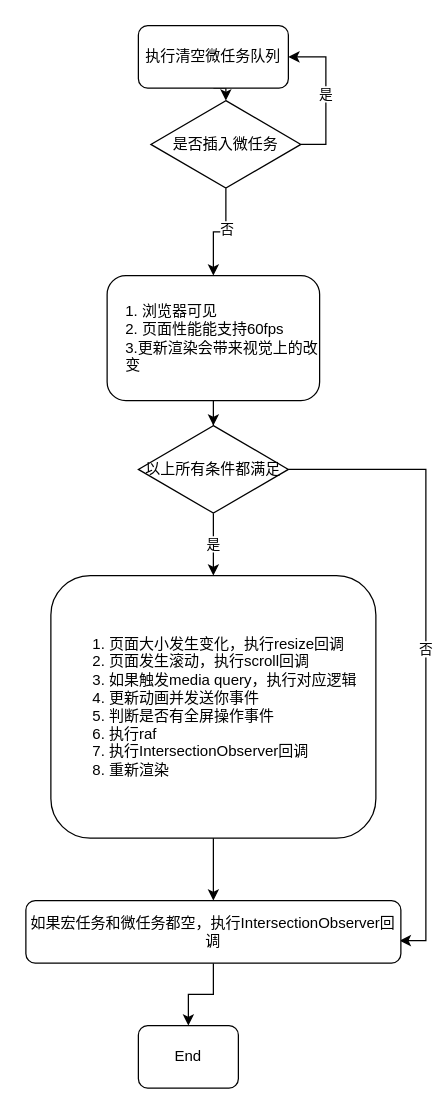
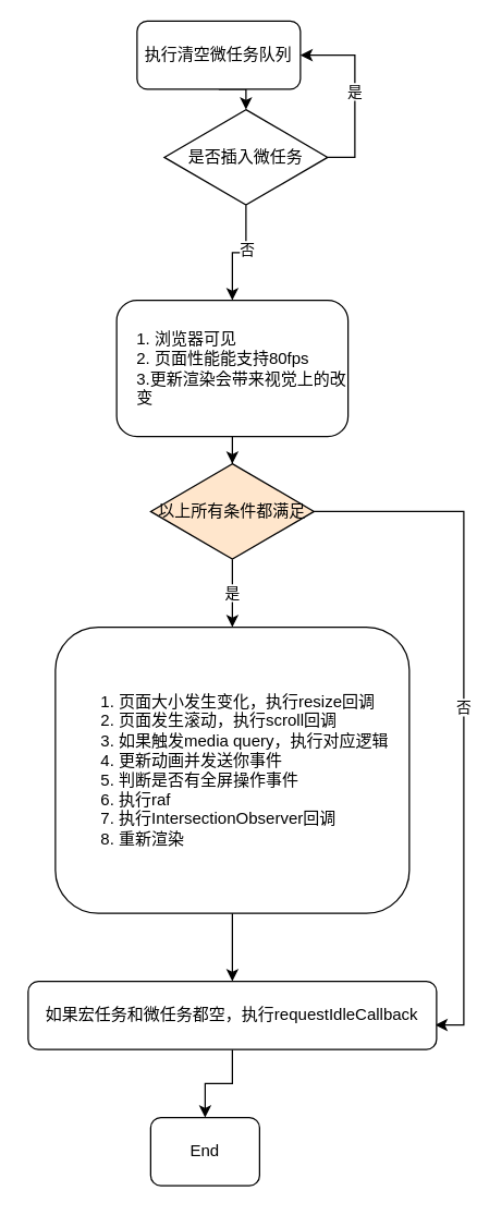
- <mxCell id="3" value="&lt;span&gt;执行清空微任务队列&lt;br&gt;&lt;/span&gt;" style="rounded=1;whiteSpace=wrap;html=1;" parent="1" vertex="1"><mxGeometry x="110" y="20" width="120" height="50" as="geometry" /></mxCell>
+ <mxCell id="3" value="&lt;span&gt;执行清空微任务队列&lt;br&gt;&lt;/span&gt;" style="rounded=1;whiteSpace=wrap;html=1;" parent="1" vertex="1"><mxGeometry x="100" y="15" width="120" height="50" as="geometry" /></mxCell>
- <mxCell id="9" value="&lt;span&gt;1. 浏览器可见&lt;br&gt;2. 页面性能能支持60fps&lt;br&gt;&lt;div&gt;&lt;span&gt;3.更新渲染会带来视觉上的改变&lt;/span&gt;&lt;/div&gt;&lt;/span&gt;" style="rounded=1;whiteSpace=wrap;html=1;align=left;spacingLeft=13;" parent="1" vertex="1"><mxGeometry x="85" y="220" width="170" height="100" as="geometry" /></mxCell>
+ <mxCell id="9" value="&lt;span&gt;1. 浏览器可见&lt;br&gt;2. 页面性能能支持80fps&lt;br&gt;&lt;div&gt;&lt;span&gt;3.更新渲染会带来视觉上的改变&lt;/span&gt;&lt;/div&gt;&lt;/span&gt;" style="rounded=1;whiteSpace=wrap;html=1;align=left;spacingLeft=13;" parent="1" vertex="1"><mxGeometry x="85" y="220" width="170" height="100" as="geometry" /></mxCell>
- <mxCell id="12" value="以上所有条件都满足" style="rhombus;whiteSpace=wrap;html=1;align=center;" parent="1" vertex="1"><mxGeometry x="110" y="340" width="120" height="70" as="geometry" /></mxCell>
+ <mxCell id="12" value="以上所有条件都满足" style="rhombus;whiteSpace=wrap;html=1;align=center;fillColor=#ffe6cc;" parent="1" vertex="1"><mxGeometry x="110" y="340" width="120" height="70" as="geometry" /></mxCell>
- <mxCell id="17" value="&lt;span&gt;如果宏任务和微任务都空，执行IntersectionObserver回调&lt;/span&gt;" style="rounded=1;whiteSpace=wrap;html=1;align=center;" parent="1" vertex="1"><mxGeometry x="20" y="720" width="300" height="50" as="geometry" /></mxCell>
+ <mxCell id="17" value="&lt;span&gt;如果宏任务和微任务都空，执行requestIdleCallback&lt;/span&gt;" style="rounded=1;whiteSpace=wrap;html=1;align=center;" parent="1" vertex="1"><mxGeometry x="20" y="720" width="300" height="50" as="geometry" /></mxCell>
